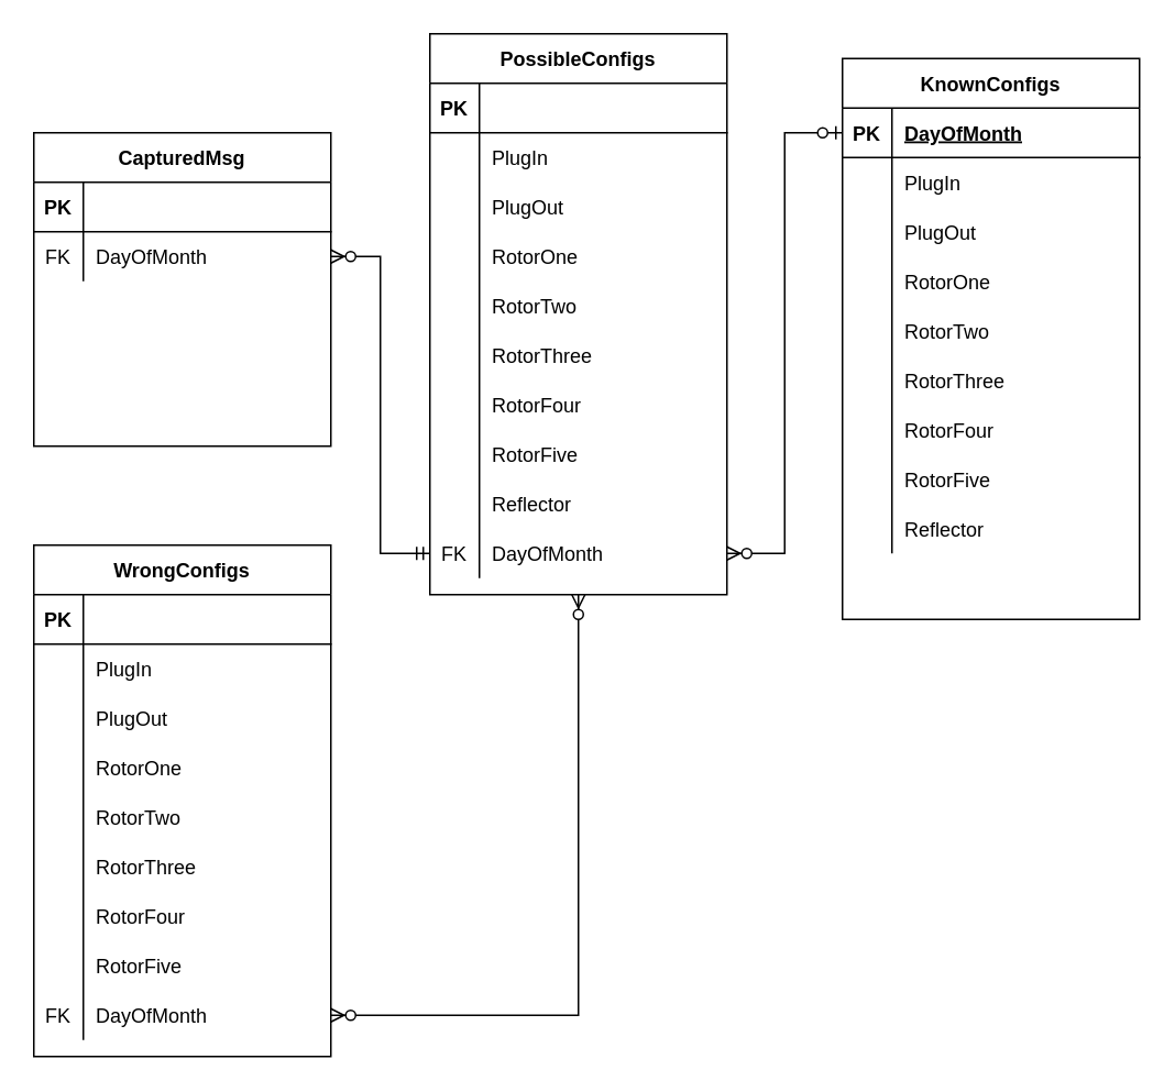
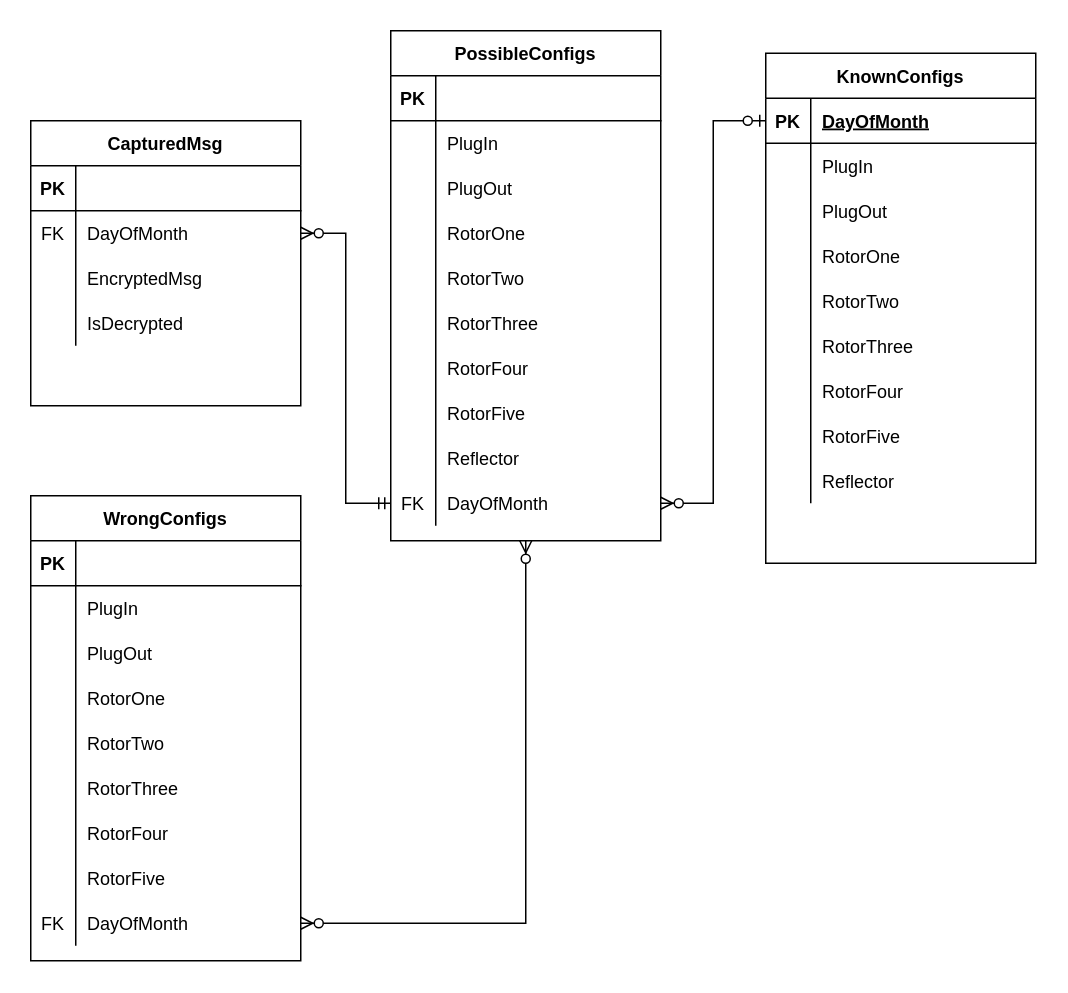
+ <mxCell id="100" value="EncryptedMsg" style="shape=partialRectangle;connectable=0;fillColor=none;top=0;left=0;bottom=0;right=0;align=left;spacingLeft=6;overflow=hidden;" parent="98" vertex="1"><mxGeometry x="30" width="150" height="30" as="geometry" /></mxCell>
+ <mxCell id="103" value="IsDecrypted" style="shape=partialRectangle;connectable=0;fillColor=none;top=0;left=0;bottom=0;right=0;align=left;spacingLeft=6;overflow=hidden;" parent="101" vertex="1"><mxGeometry x="30" width="150" height="30" as="geometry" /></mxCell>
